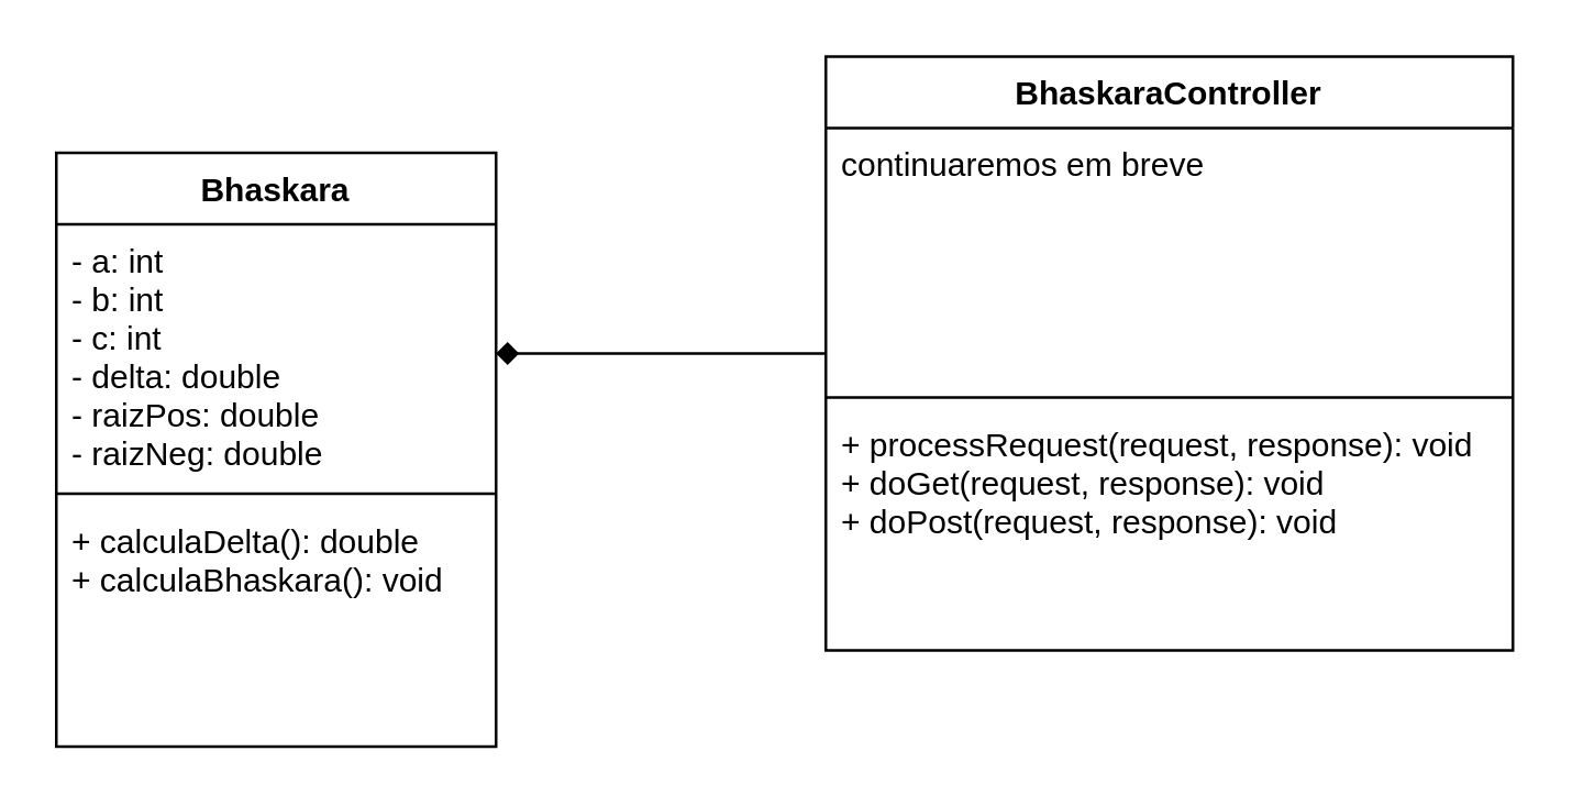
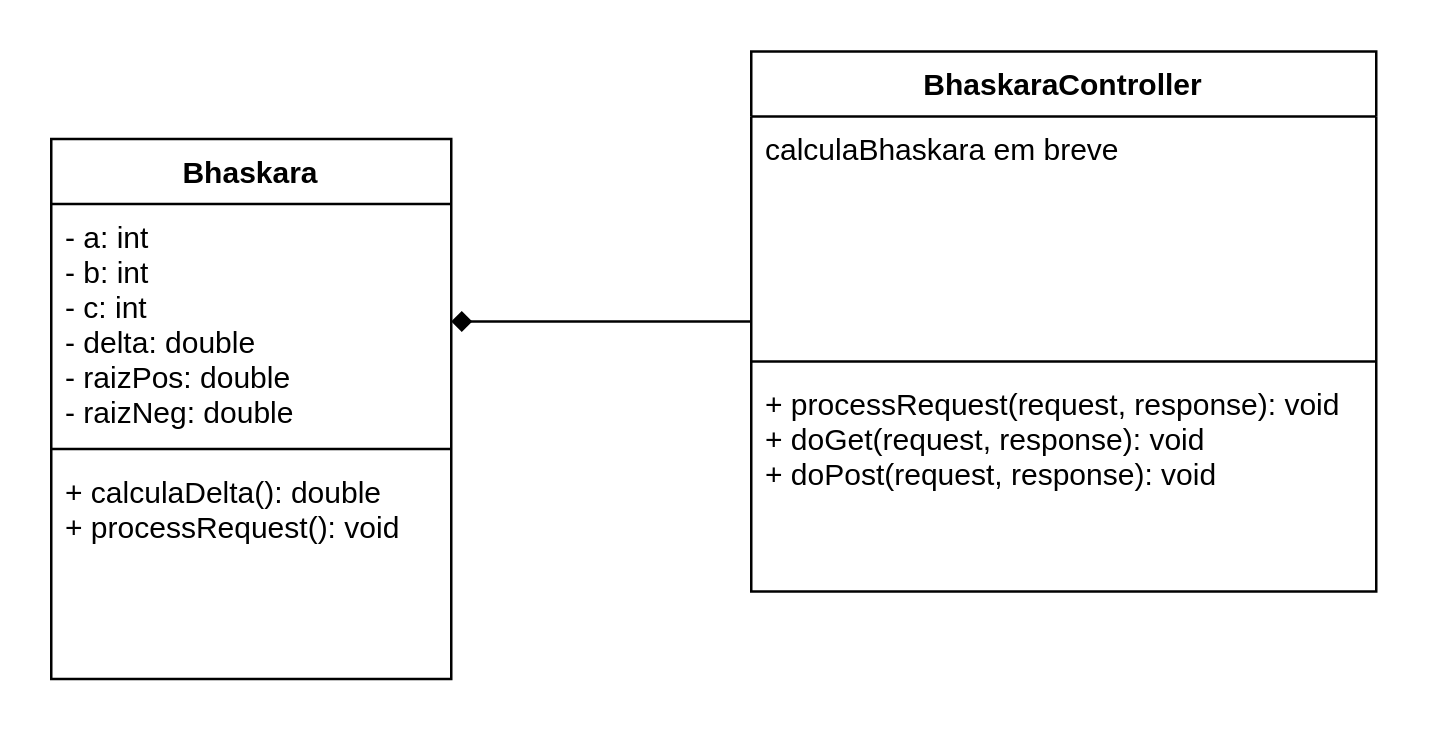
- <mxCell id="8" value="continuaremos em breve" style="text;strokeColor=none;fillColor=none;align=left;verticalAlign=top;spacingLeft=4;spacingRight=4;overflow=hidden;rotatable=0;points=[[0,0.5],[1,0.5]];portConstraint=eastwest;" vertex="1" parent="7"><mxGeometry y="26" width="250" height="94" as="geometry" /></mxCell>
+ <mxCell id="8" value="calculaBhaskara em breve" style="text;strokeColor=none;fillColor=none;align=left;verticalAlign=top;spacingLeft=4;spacingRight=4;overflow=hidden;rotatable=0;points=[[0,0.5],[1,0.5]];portConstraint=eastwest;" vertex="1" parent="7"><mxGeometry y="26" width="250" height="94" as="geometry" /></mxCell>
- <mxCell id="5" value="+ calculaDelta(): double&#10;+ calculaBhaskara(): void" style="text;strokeColor=none;fillColor=none;align=left;verticalAlign=top;spacingLeft=4;spacingRight=4;overflow=hidden;rotatable=0;points=[[0,0.5],[1,0.5]];portConstraint=eastwest;" vertex="1" parent="2"><mxGeometry y="128" width="160" height="88" as="geometry" /></mxCell>
+ <mxCell id="5" value="+ calculaDelta(): double&#10;+ processRequest(): void" style="text;strokeColor=none;fillColor=none;align=left;verticalAlign=top;spacingLeft=4;spacingRight=4;overflow=hidden;rotatable=0;points=[[0,0.5],[1,0.5]];portConstraint=eastwest;" vertex="1" parent="2"><mxGeometry y="128" width="160" height="88" as="geometry" /></mxCell>
